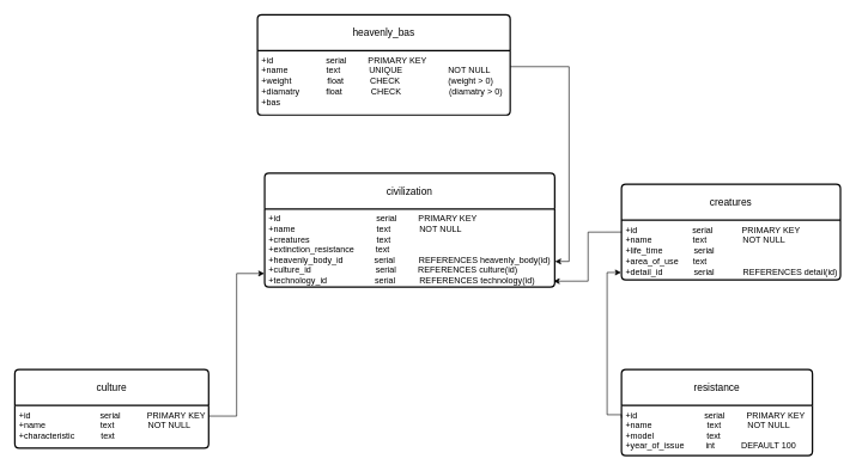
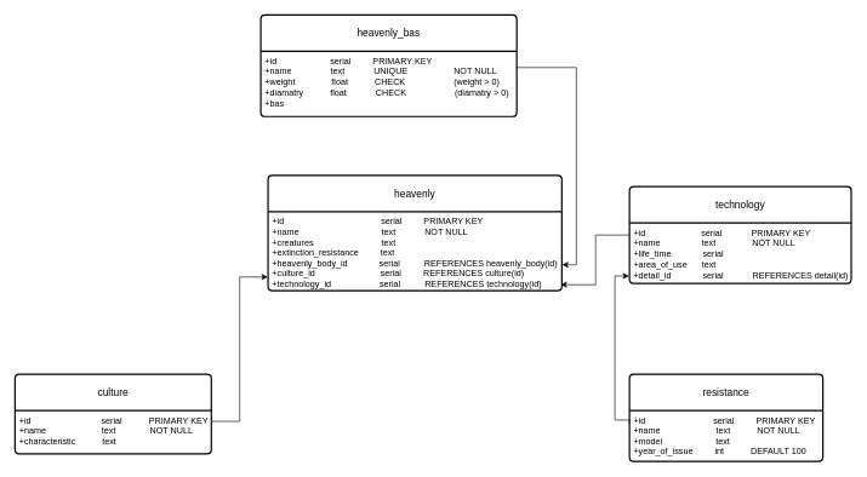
- <mxCell id="6" value="civilization" style="swimlane;childLayout=stackLayout;horizontal=1;startSize=50;horizontalStack=0;rounded=1;fontSize=14;fontStyle=0;strokeWidth=2;resizeParent=0;resizeLast=1;shadow=0;dashed=0;align=center;arcSize=4;whiteSpace=wrap;html=1;" parent="1" vertex="1"><mxGeometry x="368" y="241" width="404" height="159" as="geometry" /></mxCell>
+ <mxCell id="6" value="heavenly" style="swimlane;childLayout=stackLayout;horizontal=1;startSize=50;horizontalStack=0;rounded=1;fontSize=14;fontStyle=0;strokeWidth=2;resizeParent=0;resizeLast=1;shadow=0;dashed=0;align=center;arcSize=4;whiteSpace=wrap;html=1;" parent="1" vertex="1"><mxGeometry x="368" y="241" width="404" height="159" as="geometry" /></mxCell>
- <mxCell id="4" value="creatures" style="swimlane;childLayout=stackLayout;horizontal=1;startSize=50;horizontalStack=0;rounded=1;fontSize=14;fontStyle=0;strokeWidth=2;resizeParent=0;resizeLast=1;shadow=0;dashed=0;align=center;arcSize=4;whiteSpace=wrap;html=1;" parent="1" vertex="1"><mxGeometry x="865" y="256.5" width="305" height="133.5" as="geometry" /></mxCell>
+ <mxCell id="4" value="technology" style="swimlane;childLayout=stackLayout;horizontal=1;startSize=50;horizontalStack=0;rounded=1;fontSize=14;fontStyle=0;strokeWidth=2;resizeParent=0;resizeLast=1;shadow=0;dashed=0;align=center;arcSize=4;whiteSpace=wrap;html=1;" parent="1" vertex="1"><mxGeometry x="865" y="256.5" width="305" height="133.5" as="geometry" /></mxCell>
